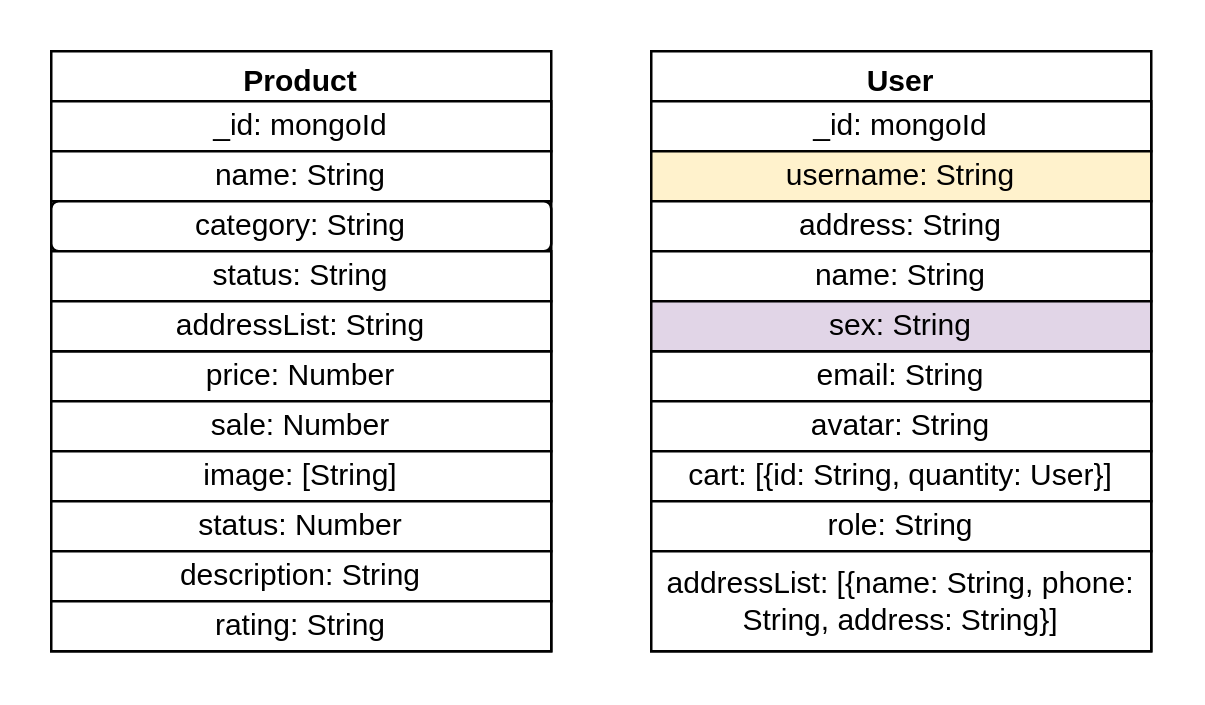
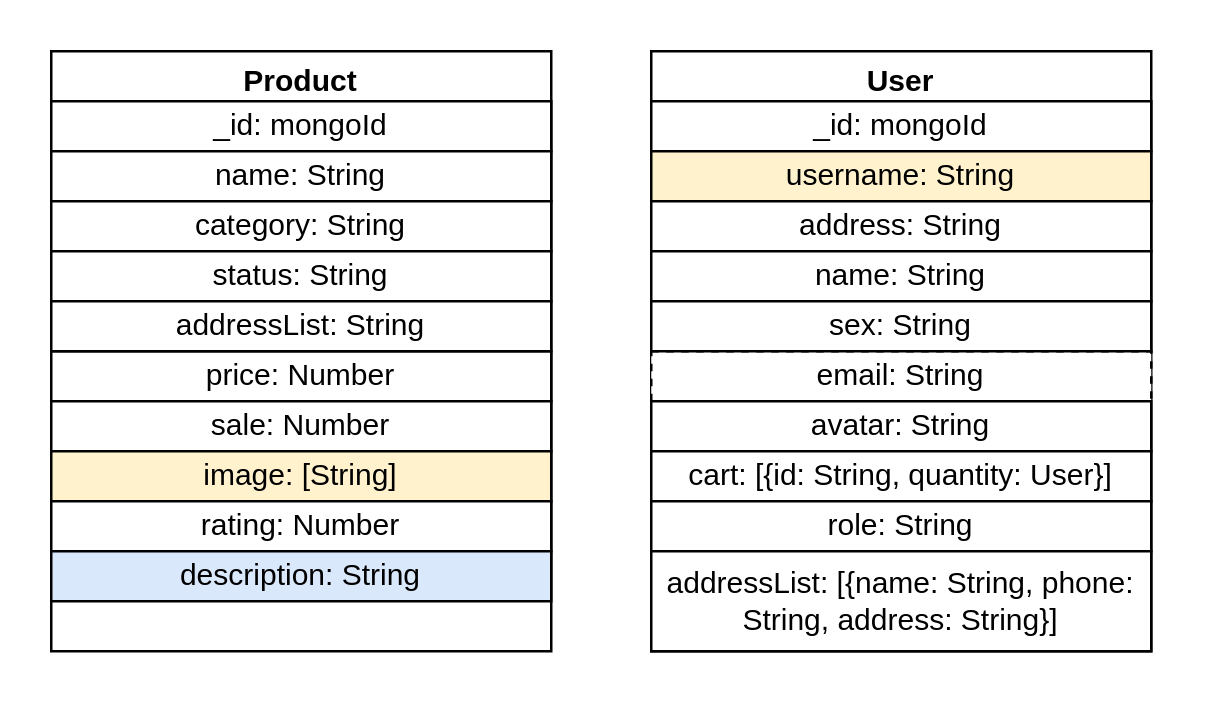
- <mxCell id="5" value="category: String" style="whiteSpace=wrap;html=1;shadow=0;sketch=0;glass=0;align=center;rounded=1;" parent="2" vertex="1"><mxGeometry y="60" width="200" height="20" as="geometry" /></mxCell>
+ <mxCell id="5" value="category: String" style="whiteSpace=wrap;html=1;rounded=0;shadow=0;sketch=0;glass=0;align=center;" parent="2" vertex="1"><mxGeometry y="60" width="200" height="20" as="geometry" /></mxCell>
- <mxCell id="24" value="sex: String" style="whiteSpace=wrap;html=1;rounded=0;shadow=0;sketch=0;glass=0;align=center;fillColor=#e1d5e7;" vertex="1" parent="14"><mxGeometry y="100" width="200" height="20" as="geometry" /></mxCell>
+ <mxCell id="24" value="sex: String" style="whiteSpace=wrap;html=1;rounded=0;shadow=0;sketch=0;glass=0;align=center;" vertex="1" parent="14"><mxGeometry y="100" width="200" height="20" as="geometry" /></mxCell>
- <mxCell id="18" value="email: String" style="whiteSpace=wrap;html=1;rounded=0;shadow=0;sketch=0;glass=0;align=center;" parent="14" vertex="1"><mxGeometry y="120" width="200" height="20" as="geometry" /></mxCell>
+ <mxCell id="18" value="email: String" style="whiteSpace=wrap;html=1;rounded=0;shadow=0;sketch=0;glass=0;align=center;dashed=1;" parent="14" vertex="1"><mxGeometry y="120" width="200" height="20" as="geometry" /></mxCell>
- <mxCell id="9" value="image: [String]" style="whiteSpace=wrap;html=1;rounded=0;shadow=0;sketch=0;glass=0;align=center;" parent="2" vertex="1"><mxGeometry y="160" width="200" height="20" as="geometry" /></mxCell>
+ <mxCell id="9" value="image: [String]" style="whiteSpace=wrap;html=1;rounded=0;shadow=0;sketch=0;glass=0;align=center;fillColor=#fff2cc;" parent="2" vertex="1"><mxGeometry y="160" width="200" height="20" as="geometry" /></mxCell>
- <mxCell id="10" value="status: Number" style="whiteSpace=wrap;html=1;rounded=0;shadow=0;sketch=0;glass=0;align=center;" parent="2" vertex="1"><mxGeometry y="180" width="200" height="20" as="geometry" /></mxCell>
+ <mxCell id="10" value="rating: Number" style="whiteSpace=wrap;html=1;rounded=0;shadow=0;sketch=0;glass=0;align=center;" parent="2" vertex="1"><mxGeometry y="180" width="200" height="20" as="geometry" /></mxCell>
- <mxCell id="11" value="description: String" style="whiteSpace=wrap;html=1;rounded=0;shadow=0;sketch=0;glass=0;align=center;" parent="2" vertex="1"><mxGeometry y="200" width="200" height="20" as="geometry" /></mxCell>
+ <mxCell id="11" value="description: String" style="whiteSpace=wrap;html=1;rounded=0;shadow=0;sketch=0;glass=0;align=center;fillColor=#dae8fc;" parent="2" vertex="1"><mxGeometry y="200" width="200" height="20" as="geometry" /></mxCell>
- <mxCell id="12" value="rating: String" style="whiteSpace=wrap;html=1;rounded=0;shadow=0;sketch=0;glass=0;align=center;" parent="2" vertex="1"><mxGeometry y="220" width="200" height="20" as="geometry" /></mxCell>
